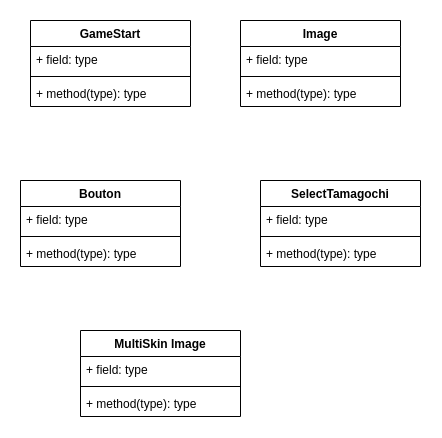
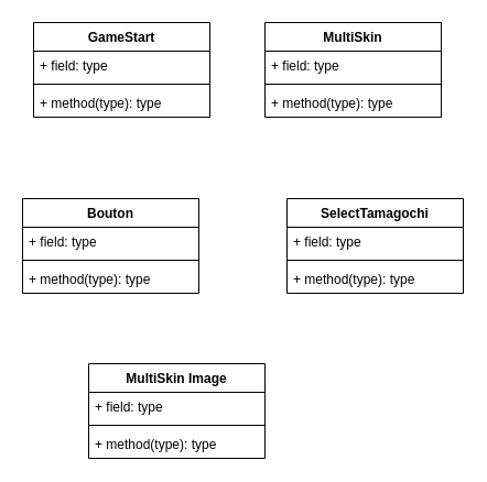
- <mxCell id="6" value="&lt;div&gt;Image&lt;/div&gt;" style="swimlane;fontStyle=1;align=center;verticalAlign=top;childLayout=stackLayout;horizontal=1;startSize=26;horizontalStack=0;resizeParent=1;resizeParentMax=0;resizeLast=0;collapsible=1;marginBottom=0;whiteSpace=wrap;html=1;" vertex="1" parent="1"><mxGeometry x="240" y="20" width="160" height="86" as="geometry" /></mxCell>
+ <mxCell id="6" value="&lt;div&gt;MultiSkin&lt;/div&gt;" style="swimlane;fontStyle=1;align=center;verticalAlign=top;childLayout=stackLayout;horizontal=1;startSize=26;horizontalStack=0;resizeParent=1;resizeParentMax=0;resizeLast=0;collapsible=1;marginBottom=0;whiteSpace=wrap;html=1;" vertex="1" parent="1"><mxGeometry x="240" y="20" width="160" height="86" as="geometry" /></mxCell>
